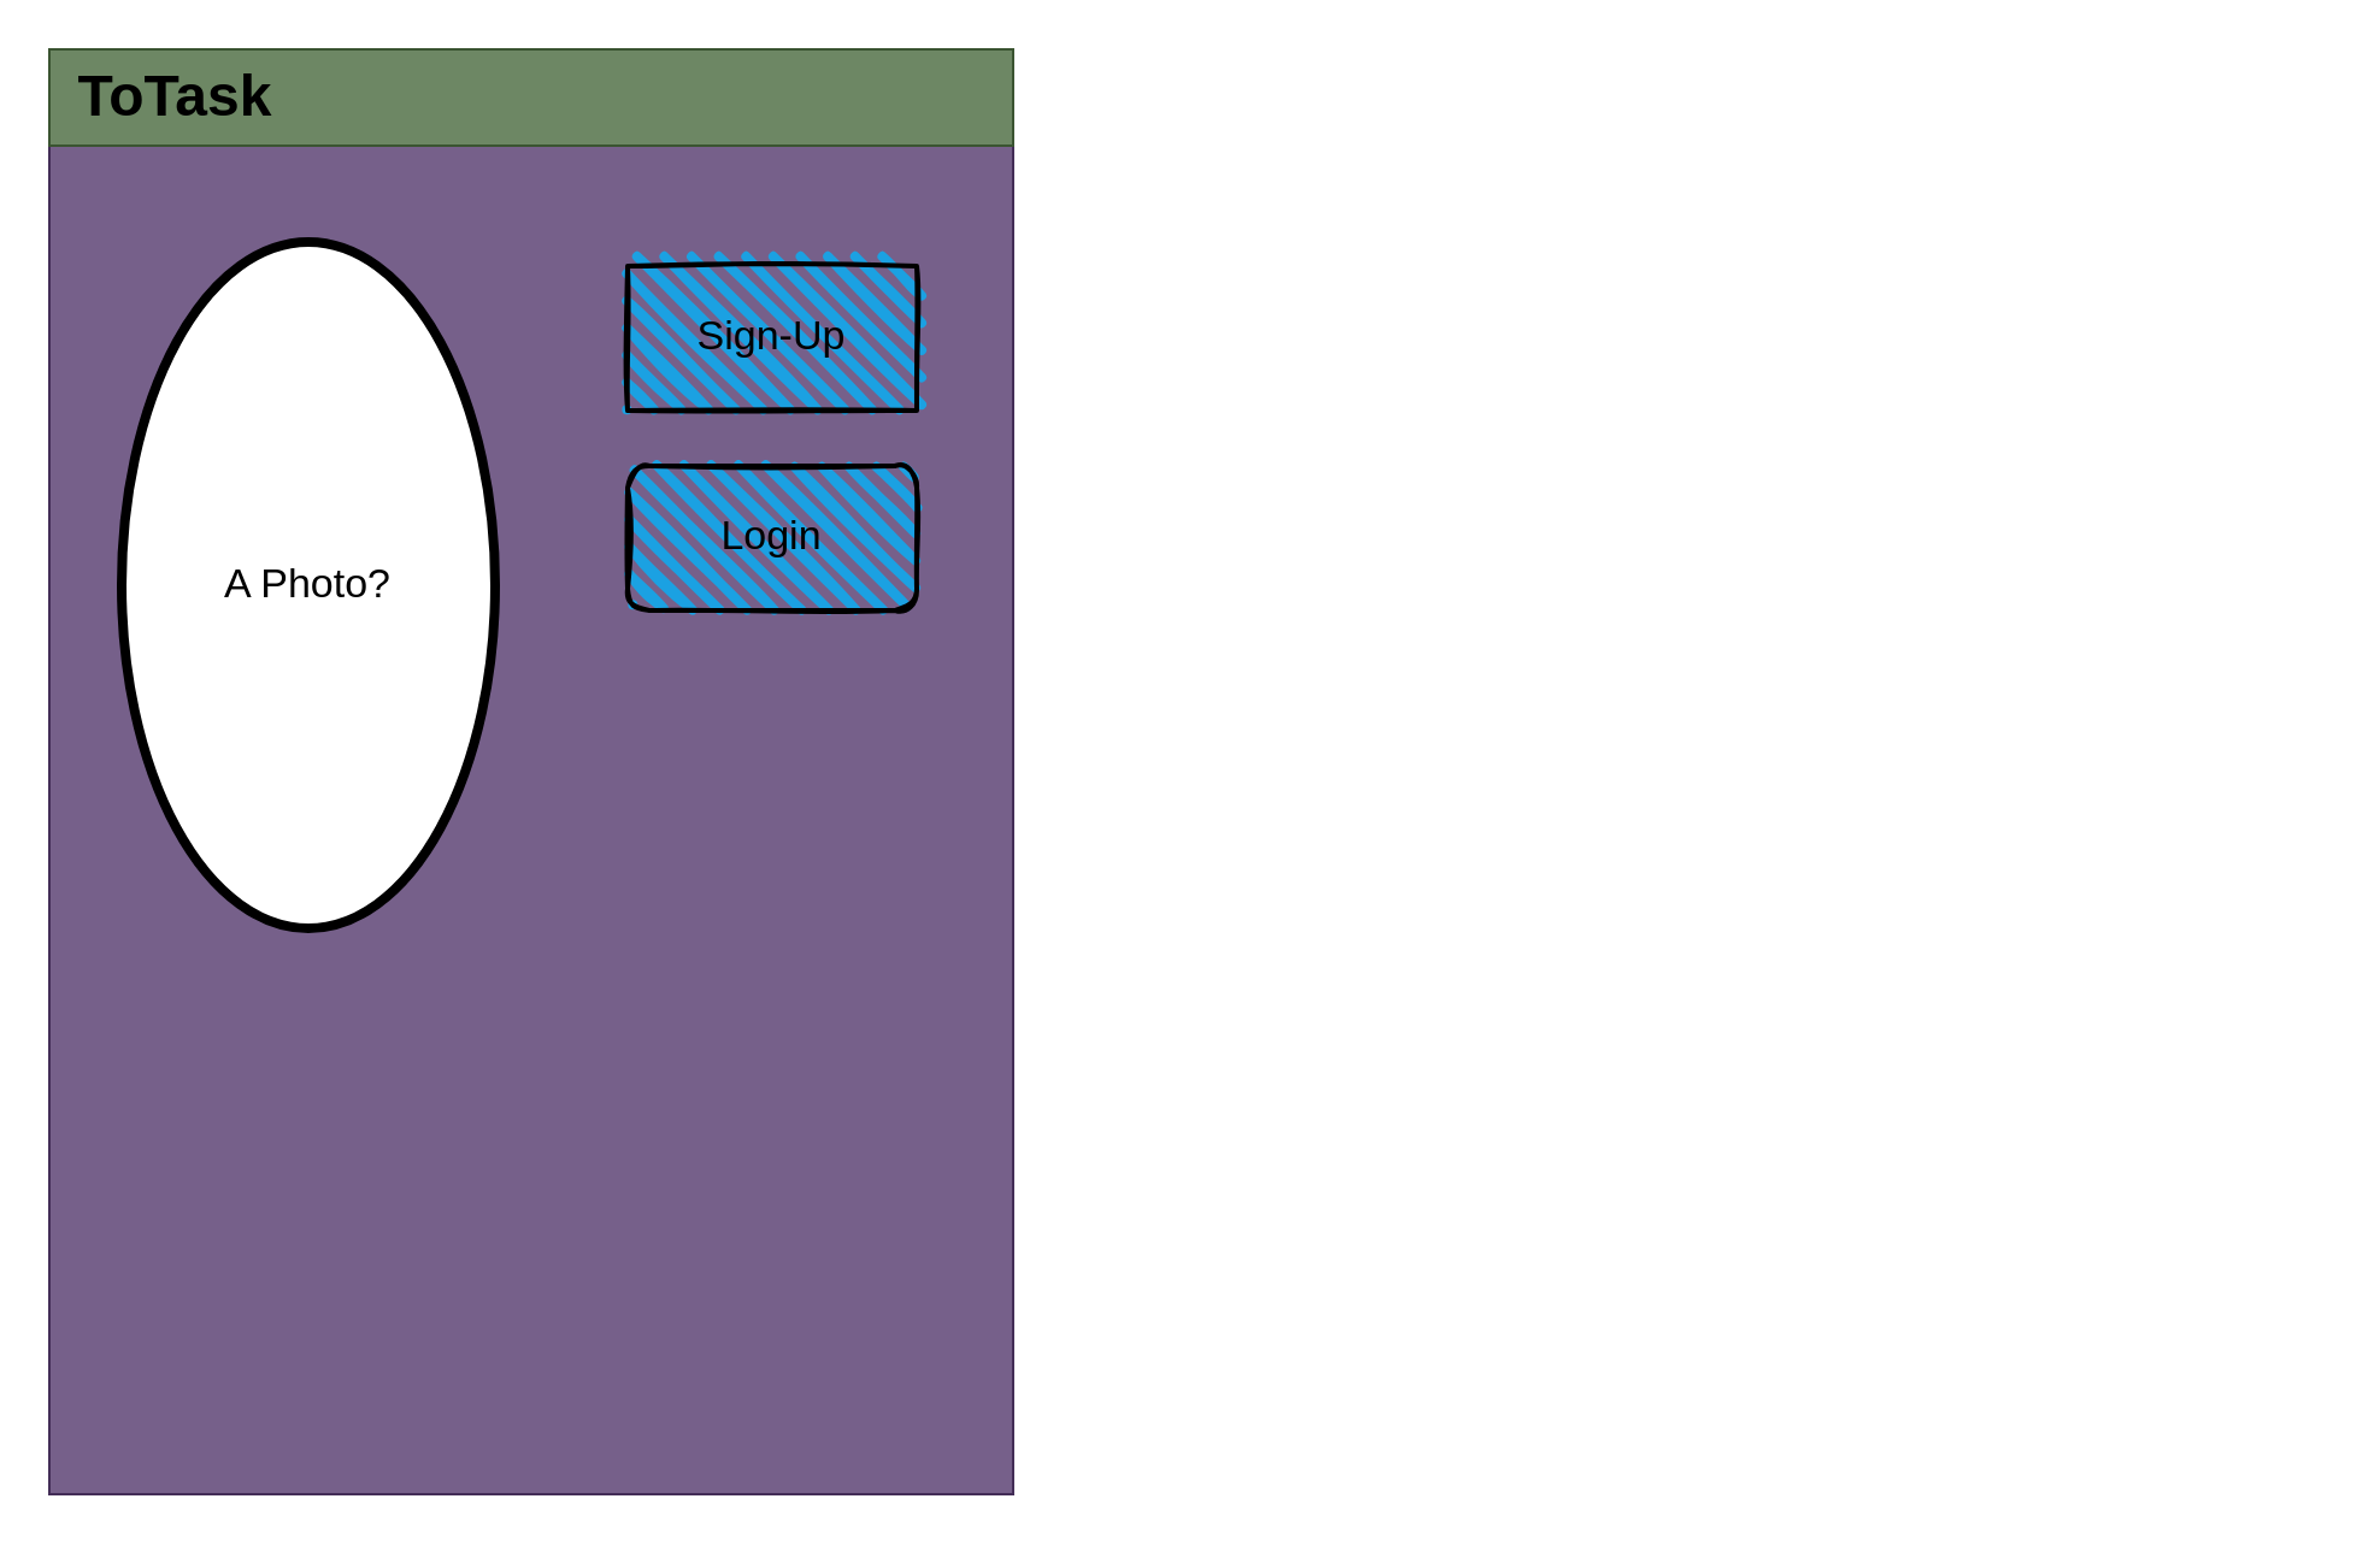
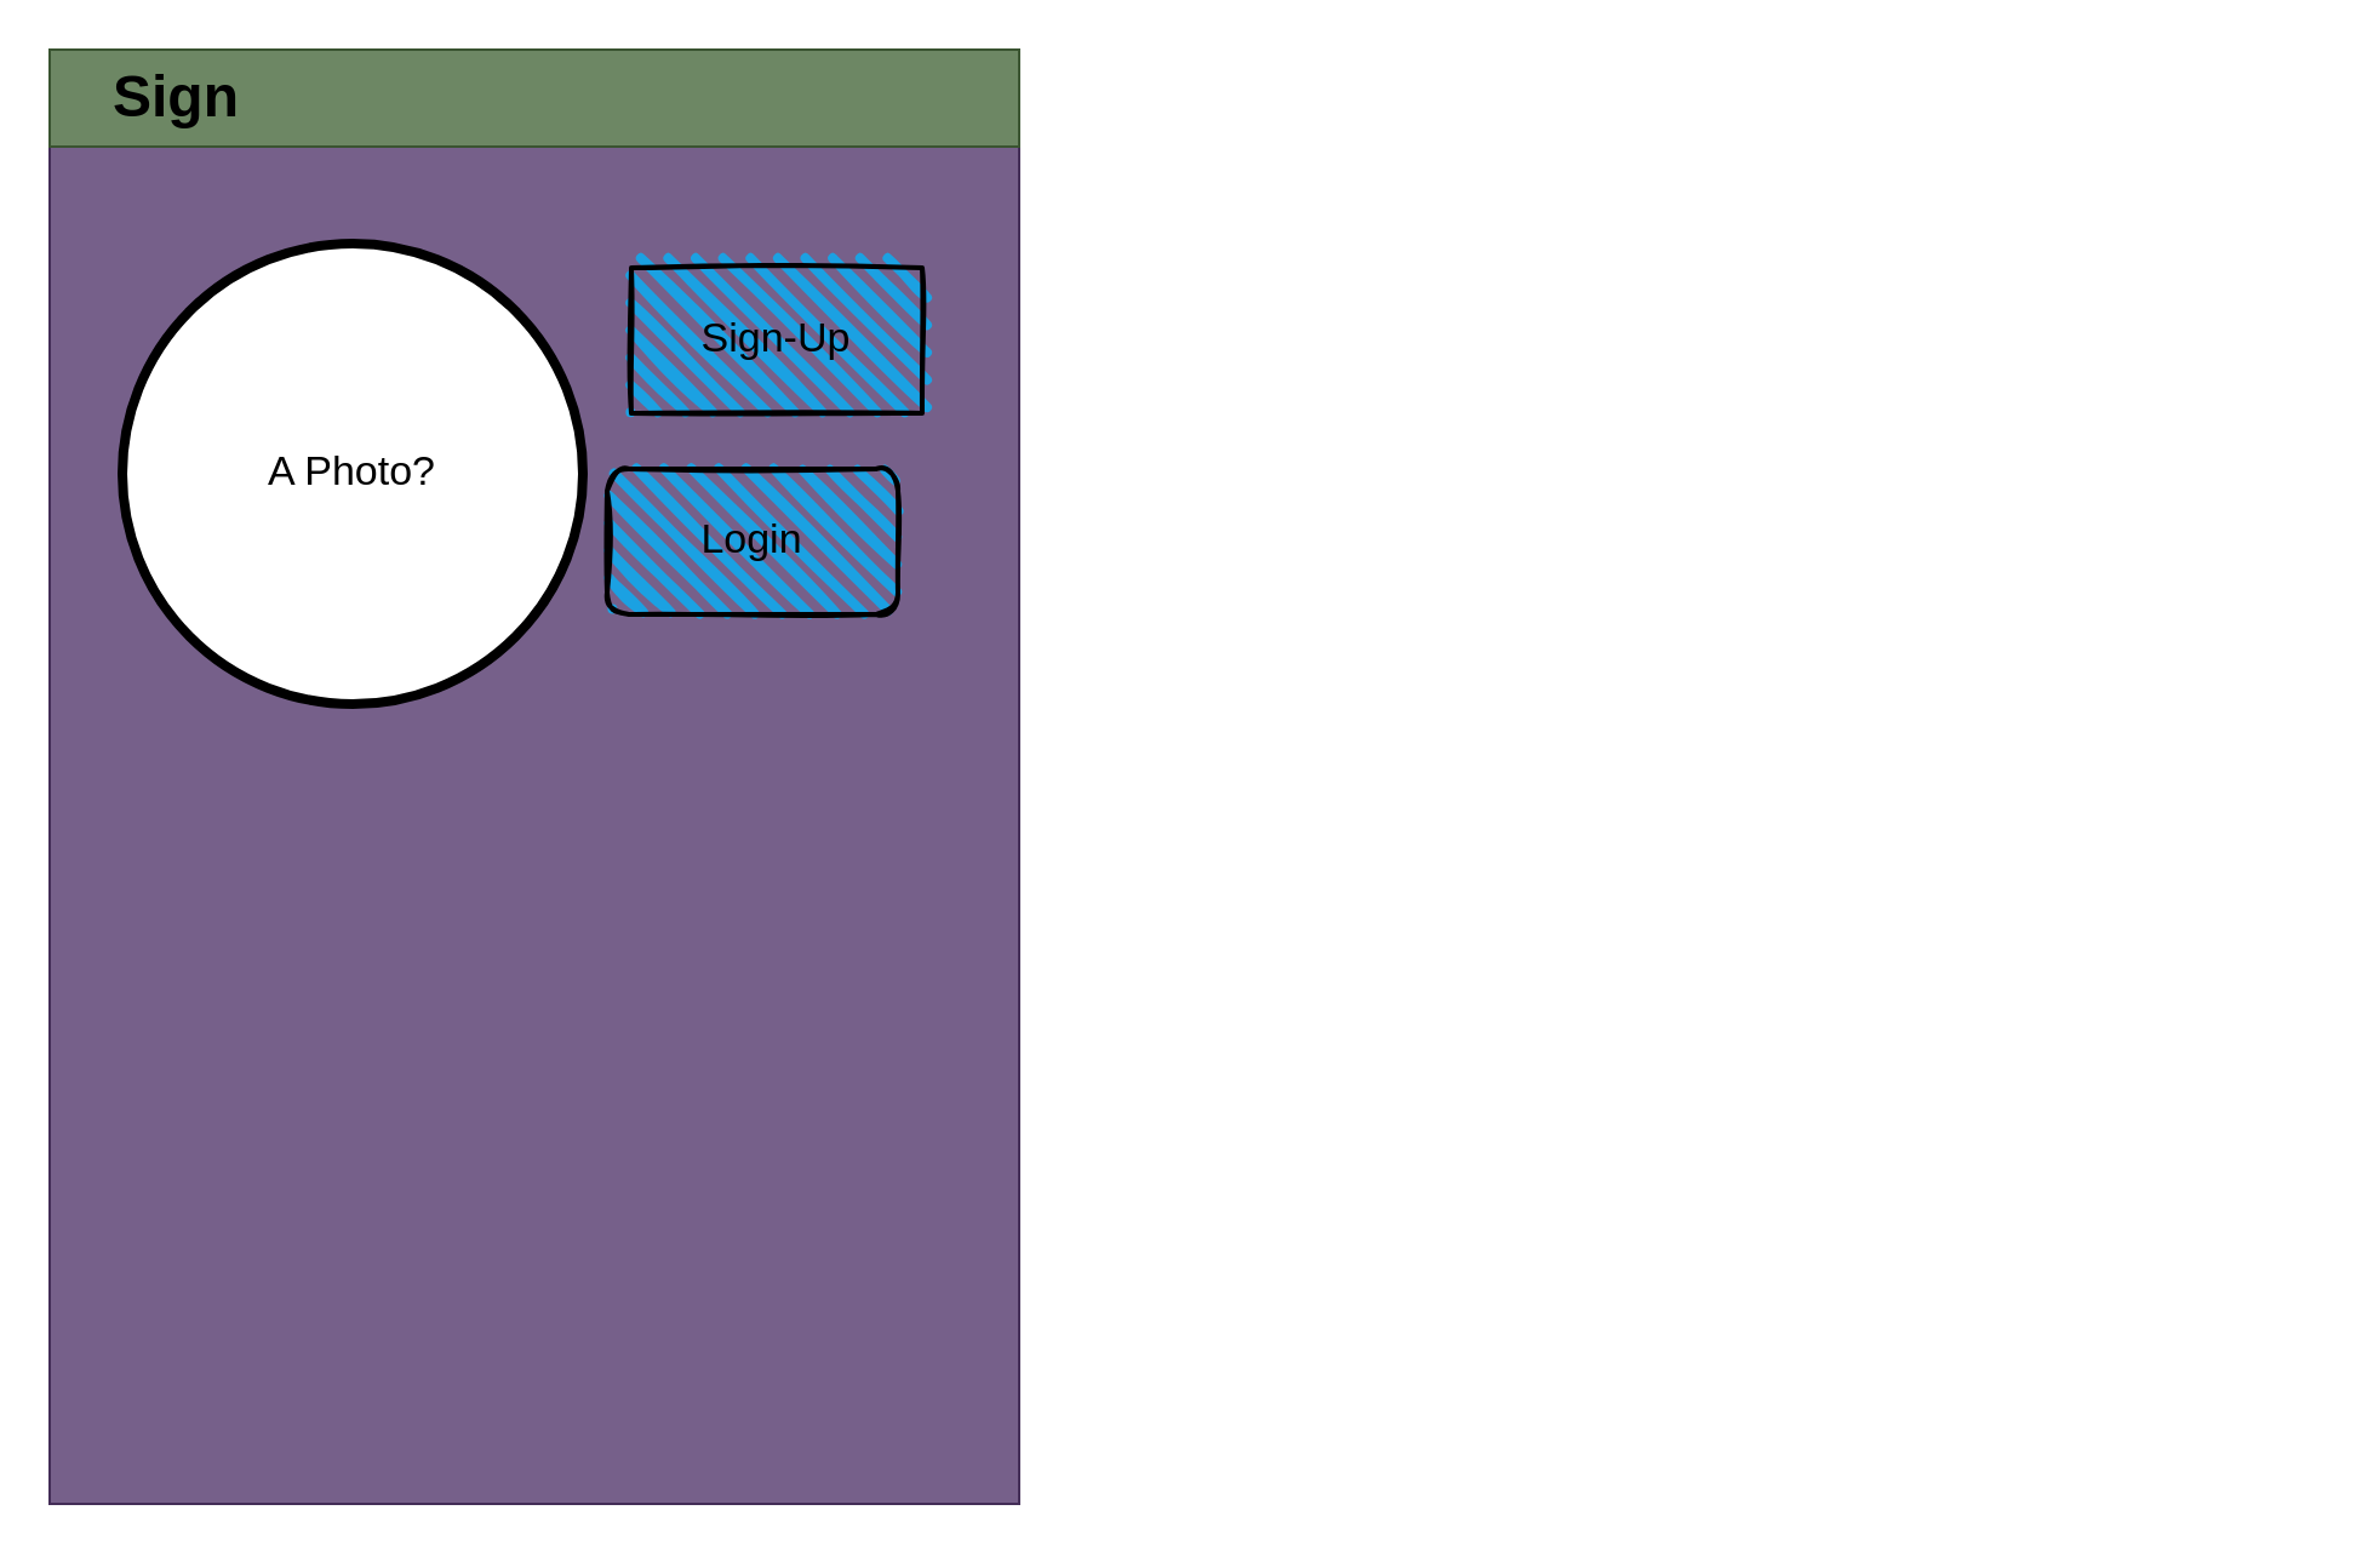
- <mxCell id="5" value="ToTask" style="text;strokeColor=none;fillColor=none;html=1;fontSize=24;fontStyle=1;verticalAlign=middle;align=center;" vertex="1" parent="1"><mxGeometry x="22" width="100" height="40" as="geometry" y="20" /></mxCell>
+ <mxCell id="5" value="Sign" style="text;strokeColor=none;fillColor=none;html=1;fontSize=24;fontStyle=1;verticalAlign=middle;align=center;" vertex="1" parent="1"><mxGeometry x="22" width="100" height="40" as="geometry" y="20" /></mxCell>
- <mxCell id="8" value="Login" style="rounded=1;whiteSpace=wrap;html=1;strokeWidth=2;fillWeight=4;hachureGap=8;hachureAngle=45;fillColor=#1ba1e2;sketch=1;pointerEvents=0;fontFamily=Helvetica;fontSize=17;fontColor=default;" vertex="1" parent="1"><mxGeometry x="260" y="193" width="120" height="60" as="geometry" /></mxCell>
+ <mxCell id="8" value="Login" style="rounded=1;whiteSpace=wrap;html=1;strokeWidth=2;fillWeight=4;hachureGap=8;hachureAngle=45;fillColor=#1ba1e2;sketch=1;pointerEvents=0;fontFamily=Helvetica;fontSize=17;fontColor=default;" vertex="1" parent="1"><mxGeometry x="250" y="193" width="120" height="60" as="geometry" /></mxCell>
- <mxCell id="6" value="A Photo?" style="ellipse;whiteSpace=wrap;html=1;aspect=fixed;pointerEvents=0;fontFamily=Helvetica;fontSize=17;fontColor=default;fillColor=default;gradientColor=none;strokeWidth=4;" vertex="1" parent="1"><mxGeometry x="50" y="100" width="155" height="285" as="geometry" /></mxCell>
+ <mxCell id="6" value="A Photo?" style="ellipse;whiteSpace=wrap;html=1;aspect=fixed;pointerEvents=0;fontFamily=Helvetica;fontSize=17;fontColor=default;fillColor=default;gradientColor=none;strokeWidth=4;" vertex="1" parent="1"><mxGeometry x="50" y="100" width="190" height="190" as="geometry" /></mxCell>
